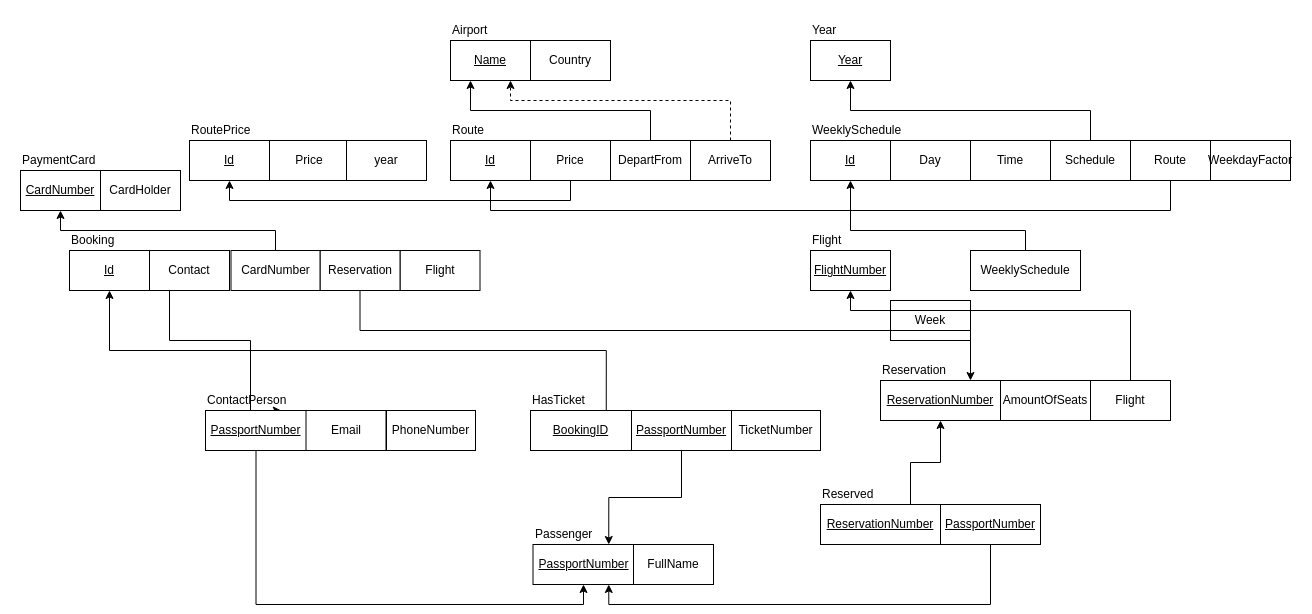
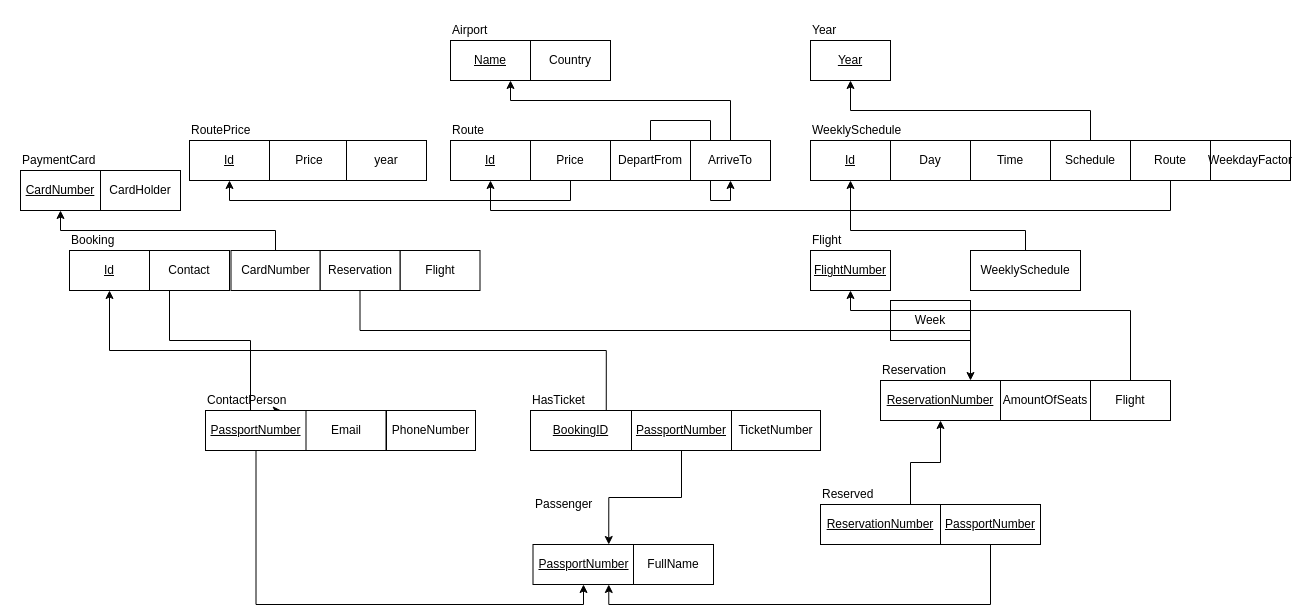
- <mxCell id="11" style="edgeStyle=orthogonalEdgeStyle;rounded=0;orthogonalLoop=1;jettySize=auto;html=1;exitX=0.5;exitY=0;exitDx=0;exitDy=0;entryX=0.75;entryY=1;entryDx=0;entryDy=0;dashed=1;" parent="1" source="12" target="2" edge="1"><mxGeometry relative="1" as="geometry"><Array as="points"><mxPoint x="730" y="100" /><mxPoint x="510" y="100" /></Array></mxGeometry></mxCell>
+ <mxCell id="11" style="edgeStyle=orthogonalEdgeStyle;rounded=0;orthogonalLoop=1;jettySize=auto;html=1;exitX=0.5;exitY=0;exitDx=0;exitDy=0;entryX=0.75;entryY=1;entryDx=0;entryDy=0;" parent="1" source="12" target="2" edge="1"><mxGeometry relative="1" as="geometry"><Array as="points"><mxPoint x="730" y="100" /><mxPoint x="510" y="100" /></Array></mxGeometry></mxCell>
- <mxCell id="9" style="edgeStyle=orthogonalEdgeStyle;rounded=0;orthogonalLoop=1;jettySize=auto;html=1;exitX=0.5;exitY=0;exitDx=0;exitDy=0;entryX=0.25;entryY=1;entryDx=0;entryDy=0;" parent="1" source="10" target="2" edge="1"><mxGeometry relative="1" as="geometry" /></mxCell>
+ <mxCell id="9" style="edgeStyle=orthogonalEdgeStyle;rounded=0;orthogonalLoop=1;jettySize=auto;html=1;exitX=0.5;exitY=0;exitDx=0;exitDy=0;" parent="1" source="10" target="12" edge="1"><mxGeometry relative="1" as="geometry" /></mxCell>
- <mxCell id="57" value="Passenger" style="text;html=1;resizable=0;points=[];autosize=1;align=left;verticalAlign=top;spacingTop=-4;" parent="1" vertex="1"><mxGeometry x="532.5" y="524" width="70" height="20" as="geometry" /></mxCell>
+ <mxCell id="57" value="Passenger" style="text;html=1;resizable=0;points=[];autosize=1;align=left;verticalAlign=top;spacingTop=-4;" parent="1" vertex="1"><mxGeometry x="532.5" y="494" width="70" height="20" as="geometry" /></mxCell>
